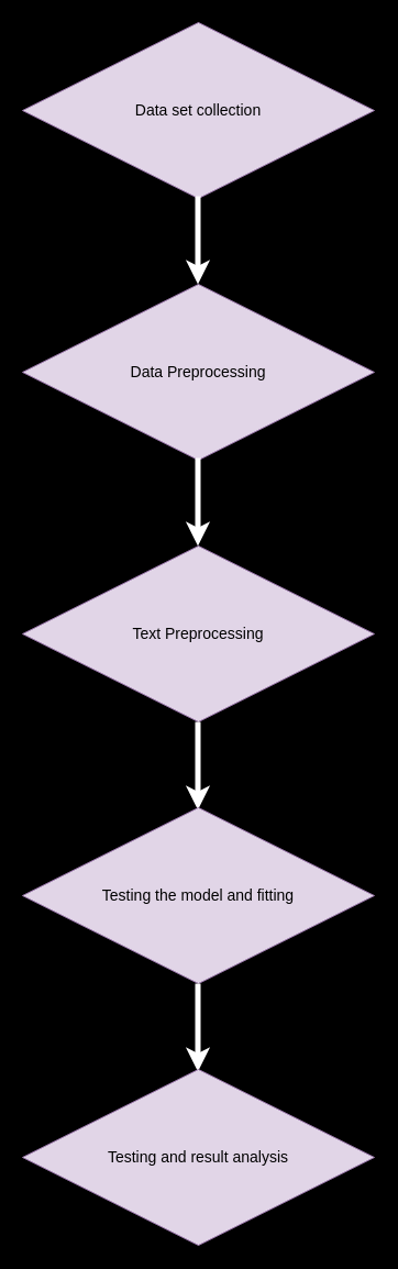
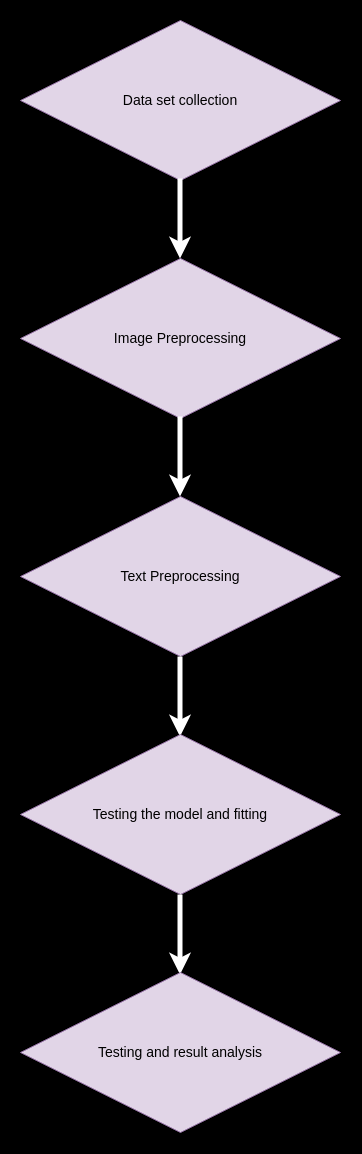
- <mxCell id="4" value="&lt;font style=&quot;font-size: 14px;&quot;&gt;Data Preprocessing&lt;/font&gt;" style="rhombus;whiteSpace=wrap;html=1;fillColor=#e1d5e7;strokeColor=#9673a6;" vertex="1" parent="1"><mxGeometry x="20" y="258" width="320" height="160" as="geometry" /></mxCell>
+ <mxCell id="4" value="&lt;font style=&quot;font-size: 14px;&quot;&gt;Image Preprocessing&lt;/font&gt;" style="rhombus;whiteSpace=wrap;html=1;fillColor=#e1d5e7;strokeColor=#9673a6;" vertex="1" parent="1"><mxGeometry x="20" y="258" width="320" height="160" as="geometry" /></mxCell>
